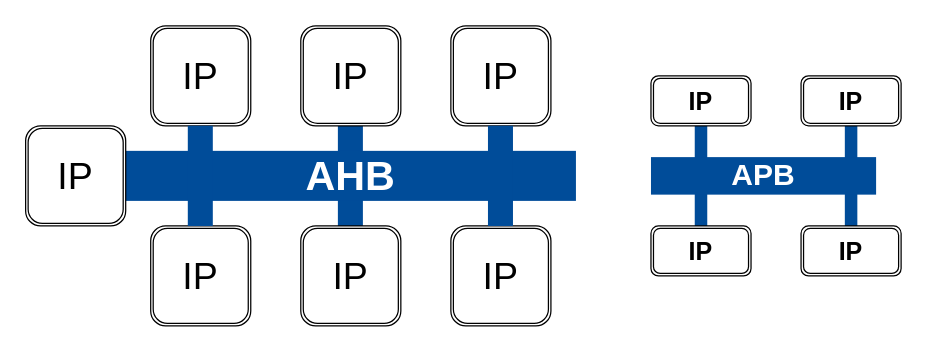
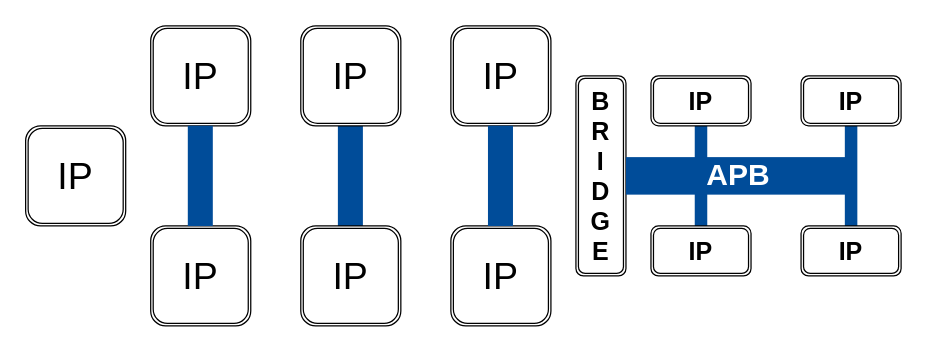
- <mxCell id="6" value="&lt;b&gt;&lt;font color=&quot;#ffffff&quot; style=&quot;font-size: 33px;&quot;&gt;AHB&lt;/font&gt;&lt;/b&gt;" style="rounded=0;whiteSpace=wrap;html=1;fillColor=#004C99;strokeColor=none;" vertex="1" parent="1"><mxGeometry x="100" y="120" width="360" height="40" as="geometry" /></mxCell>
+ <mxCell id="5" value="&lt;b style=&quot;font-size: 20px;&quot;&gt;B&lt;br&gt;R&lt;br&gt;I&lt;br&gt;D&lt;br&gt;G&lt;br&gt;E&lt;/b&gt;" style="shape=ext;double=1;rounded=1;whiteSpace=wrap;html=1;" vertex="1" parent="1"><mxGeometry x="460" y="60" width="40" height="160" as="geometry" /></mxCell>
- <mxCell id="7" value="&lt;b&gt;&lt;font color=&quot;#ffffff&quot; style=&quot;font-size: 24px;&quot;&gt;APB&lt;/font&gt;&lt;/b&gt;" style="rounded=0;whiteSpace=wrap;html=1;fillColor=#004C99;strokeColor=none;" vertex="1" parent="1"><mxGeometry x="520" y="125" width="180" height="30" as="geometry" /></mxCell>
+ <mxCell id="7" value="&lt;b&gt;&lt;font color=&quot;#ffffff&quot; style=&quot;font-size: 24px;&quot;&gt;APB&lt;/font&gt;&lt;/b&gt;" style="rounded=0;whiteSpace=wrap;html=1;fillColor=#004C99;strokeColor=none;" vertex="1" parent="1"><mxGeometry x="500" y="125" width="180" height="30" as="geometry" /></mxCell>
